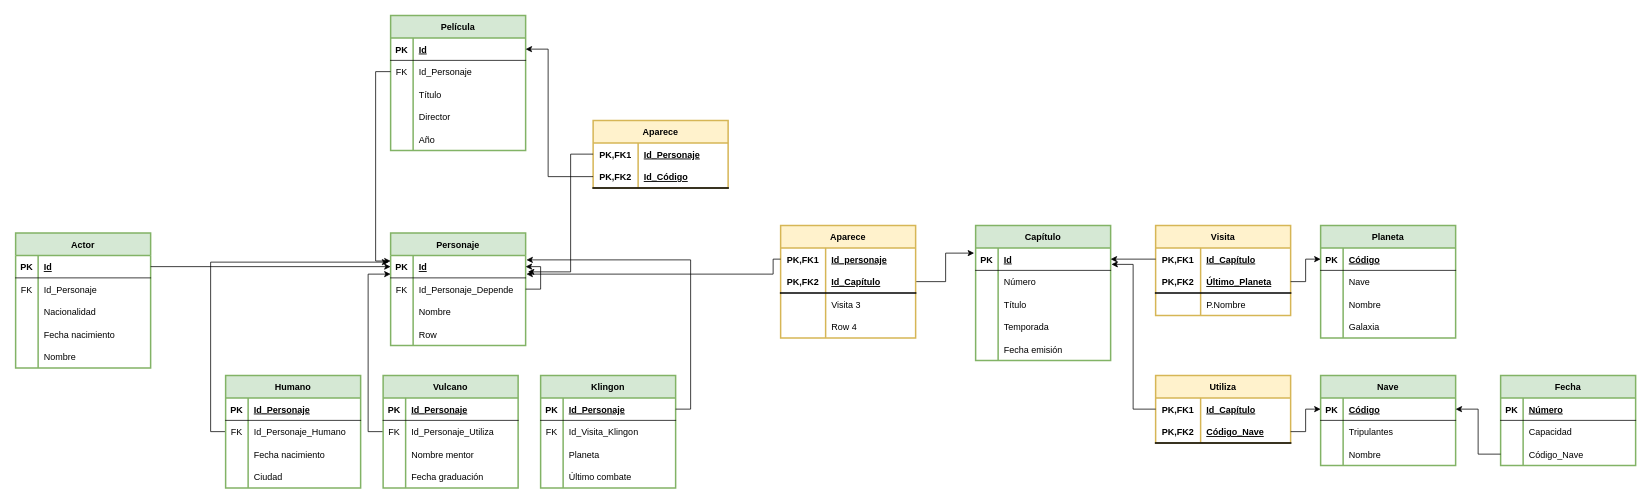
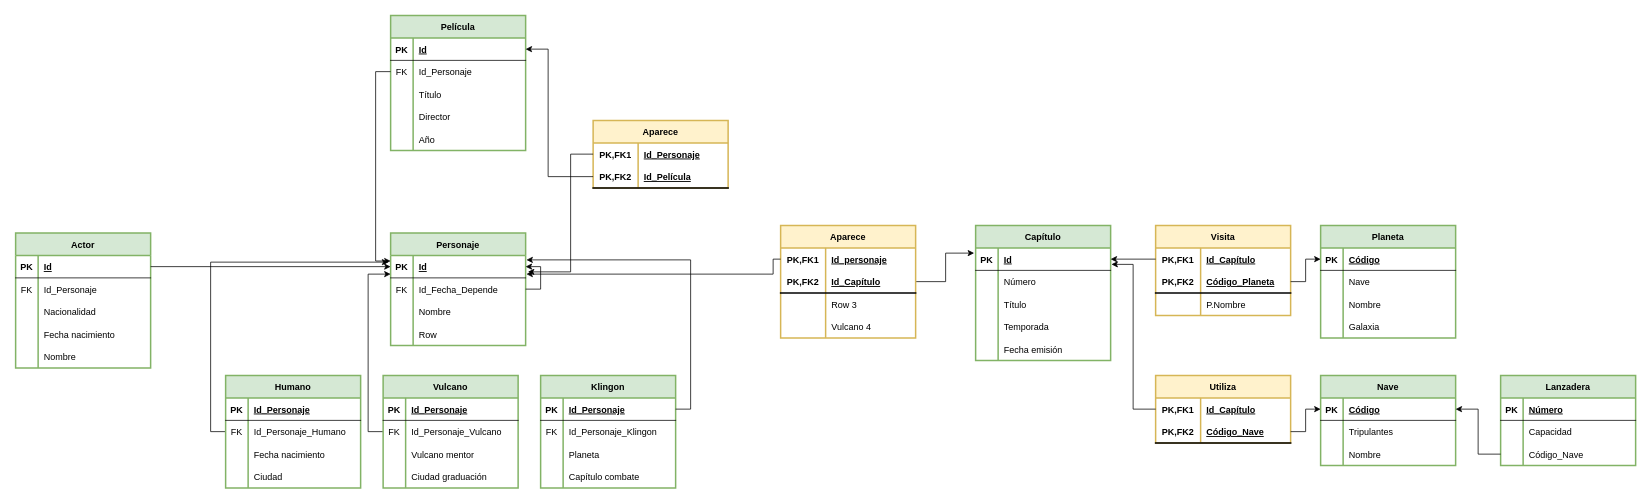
- <mxCell id="81" value="Id_Código" style="shape=partialRectangle;connectable=0;fillColor=none;top=0;left=0;bottom=0;right=0;align=left;spacingLeft=6;fontStyle=5;overflow=hidden;strokeWidth=2;" vertex="1" parent="79"><mxGeometry x="60" width="120" height="30" as="geometry"><mxRectangle width="120" height="30" as="alternateBounds" /></mxGeometry></mxCell>
+ <mxCell id="81" value="Id_Película" style="shape=partialRectangle;connectable=0;fillColor=none;top=0;left=0;bottom=0;right=0;align=left;spacingLeft=6;fontStyle=5;overflow=hidden;strokeWidth=2;" vertex="1" parent="79"><mxGeometry x="60" width="120" height="30" as="geometry"><mxRectangle width="120" height="30" as="alternateBounds" /></mxGeometry></mxCell>
- <mxCell id="138" value="Último_Planeta" style="shape=partialRectangle;connectable=0;fillColor=none;top=0;left=0;bottom=0;right=0;align=left;spacingLeft=6;fontStyle=5;overflow=hidden;strokeWidth=2;" vertex="1" parent="136"><mxGeometry x="60" width="120" height="30" as="geometry"><mxRectangle width="120" height="30" as="alternateBounds" /></mxGeometry></mxCell>
+ <mxCell id="138" value="Código_Planeta" style="shape=partialRectangle;connectable=0;fillColor=none;top=0;left=0;bottom=0;right=0;align=left;spacingLeft=6;fontStyle=5;overflow=hidden;strokeWidth=2;" vertex="1" parent="136"><mxGeometry x="60" width="120" height="30" as="geometry"><mxRectangle width="120" height="30" as="alternateBounds" /></mxGeometry></mxCell>
- <mxCell id="9" value="Id_Personaje_Depende" style="shape=partialRectangle;connectable=0;fillColor=none;top=0;left=0;bottom=0;right=0;align=left;spacingLeft=6;fontStyle=0;overflow=hidden;strokeWidth=2;" vertex="1" parent="7"><mxGeometry x="30" width="150" height="30" as="geometry"><mxRectangle width="150" height="30" as="alternateBounds" /></mxGeometry></mxCell>
+ <mxCell id="9" value="Id_Fecha_Depende" style="shape=partialRectangle;connectable=0;fillColor=none;top=0;left=0;bottom=0;right=0;align=left;spacingLeft=6;fontStyle=0;overflow=hidden;strokeWidth=2;" vertex="1" parent="7"><mxGeometry x="30" width="150" height="30" as="geometry"><mxRectangle width="150" height="30" as="alternateBounds" /></mxGeometry></mxCell>
- <mxCell id="111" value="Visita 3" style="shape=partialRectangle;connectable=0;fillColor=none;top=0;left=0;bottom=0;right=0;align=left;spacingLeft=6;overflow=hidden;strokeWidth=2;" vertex="1" parent="109"><mxGeometry x="60" width="120" height="30" as="geometry"><mxRectangle width="120" height="30" as="alternateBounds" /></mxGeometry></mxCell>
+ <mxCell id="111" value="Row 3" style="shape=partialRectangle;connectable=0;fillColor=none;top=0;left=0;bottom=0;right=0;align=left;spacingLeft=6;overflow=hidden;strokeWidth=2;" vertex="1" parent="109"><mxGeometry x="60" width="120" height="30" as="geometry"><mxRectangle width="120" height="30" as="alternateBounds" /></mxGeometry></mxCell>
- <mxCell id="114" value="Row 4" style="shape=partialRectangle;connectable=0;fillColor=none;top=0;left=0;bottom=0;right=0;align=left;spacingLeft=6;overflow=hidden;strokeWidth=2;" vertex="1" parent="112"><mxGeometry x="60" width="120" height="30" as="geometry"><mxRectangle width="120" height="30" as="alternateBounds" /></mxGeometry></mxCell>
+ <mxCell id="114" value="Vulcano 4" style="shape=partialRectangle;connectable=0;fillColor=none;top=0;left=0;bottom=0;right=0;align=left;spacingLeft=6;overflow=hidden;strokeWidth=2;" vertex="1" parent="112"><mxGeometry x="60" width="120" height="30" as="geometry"><mxRectangle width="120" height="30" as="alternateBounds" /></mxGeometry></mxCell>
- <mxCell id="176" value="Fecha" style="shape=table;startSize=30;container=1;collapsible=1;childLayout=tableLayout;fixedRows=1;rowLines=0;fontStyle=1;align=center;resizeLast=1;fillColor=#d5e8d4;strokeColor=#82b366;strokeWidth=2;" vertex="1" parent="1"><mxGeometry x="2000" y="500" width="180" height="120" as="geometry" /></mxCell>
+ <mxCell id="176" value="Lanzadera" style="shape=table;startSize=30;container=1;collapsible=1;childLayout=tableLayout;fixedRows=1;rowLines=0;fontStyle=1;align=center;resizeLast=1;fillColor=#d5e8d4;strokeColor=#82b366;strokeWidth=2;" vertex="1" parent="1"><mxGeometry x="2000" y="500" width="180" height="120" as="geometry" /></mxCell>
- <mxCell id="23" value="Id_Personaje_Utiliza" style="shape=partialRectangle;connectable=0;fillColor=none;top=0;left=0;bottom=0;right=0;align=left;spacingLeft=6;fontStyle=0;overflow=hidden;strokeWidth=2;" vertex="1" parent="21"><mxGeometry x="30" width="150" height="30" as="geometry"><mxRectangle width="150" height="30" as="alternateBounds" /></mxGeometry></mxCell>
+ <mxCell id="23" value="Id_Personaje_Vulcano" style="shape=partialRectangle;connectable=0;fillColor=none;top=0;left=0;bottom=0;right=0;align=left;spacingLeft=6;fontStyle=0;overflow=hidden;strokeWidth=2;" vertex="1" parent="21"><mxGeometry x="30" width="150" height="30" as="geometry"><mxRectangle width="150" height="30" as="alternateBounds" /></mxGeometry></mxCell>
- <mxCell id="36" value="Id_Visita_Klingon" style="shape=partialRectangle;connectable=0;fillColor=none;top=0;left=0;bottom=0;right=0;align=left;spacingLeft=6;fontStyle=0;overflow=hidden;strokeWidth=2;" vertex="1" parent="34"><mxGeometry x="30" width="150" height="30" as="geometry"><mxRectangle width="150" height="30" as="alternateBounds" /></mxGeometry></mxCell>
+ <mxCell id="36" value="Id_Personaje_Klingon" style="shape=partialRectangle;connectable=0;fillColor=none;top=0;left=0;bottom=0;right=0;align=left;spacingLeft=6;fontStyle=0;overflow=hidden;strokeWidth=2;" vertex="1" parent="34"><mxGeometry x="30" width="150" height="30" as="geometry"><mxRectangle width="150" height="30" as="alternateBounds" /></mxGeometry></mxCell>
- <mxCell id="26" value="Nombre mentor" style="shape=partialRectangle;connectable=0;fillColor=none;top=0;left=0;bottom=0;right=0;align=left;spacingLeft=6;overflow=hidden;" vertex="1" parent="24"><mxGeometry x="30" width="150" height="30" as="geometry"><mxRectangle width="150" height="30" as="alternateBounds" /></mxGeometry></mxCell>
+ <mxCell id="26" value="Vulcano mentor" style="shape=partialRectangle;connectable=0;fillColor=none;top=0;left=0;bottom=0;right=0;align=left;spacingLeft=6;overflow=hidden;" vertex="1" parent="24"><mxGeometry x="30" width="150" height="30" as="geometry"><mxRectangle width="150" height="30" as="alternateBounds" /></mxGeometry></mxCell>
- <mxCell id="29" value="Fecha graduación" style="shape=partialRectangle;connectable=0;fillColor=none;top=0;left=0;bottom=0;right=0;align=left;spacingLeft=6;overflow=hidden;" vertex="1" parent="27"><mxGeometry x="30" width="150" height="30" as="geometry"><mxRectangle width="150" height="30" as="alternateBounds" /></mxGeometry></mxCell>
+ <mxCell id="29" value="Ciudad graduación" style="shape=partialRectangle;connectable=0;fillColor=none;top=0;left=0;bottom=0;right=0;align=left;spacingLeft=6;overflow=hidden;" vertex="1" parent="27"><mxGeometry x="30" width="150" height="30" as="geometry"><mxRectangle width="150" height="30" as="alternateBounds" /></mxGeometry></mxCell>
- <mxCell id="42" value="Último combate" style="shape=partialRectangle;connectable=0;fillColor=none;top=0;left=0;bottom=0;right=0;align=left;spacingLeft=6;overflow=hidden;" vertex="1" parent="40"><mxGeometry x="30" width="150" height="30" as="geometry"><mxRectangle width="150" height="30" as="alternateBounds" /></mxGeometry></mxCell>
+ <mxCell id="42" value="Capítulo combate" style="shape=partialRectangle;connectable=0;fillColor=none;top=0;left=0;bottom=0;right=0;align=left;spacingLeft=6;overflow=hidden;" vertex="1" parent="40"><mxGeometry x="30" width="150" height="30" as="geometry"><mxRectangle width="150" height="30" as="alternateBounds" /></mxGeometry></mxCell>
